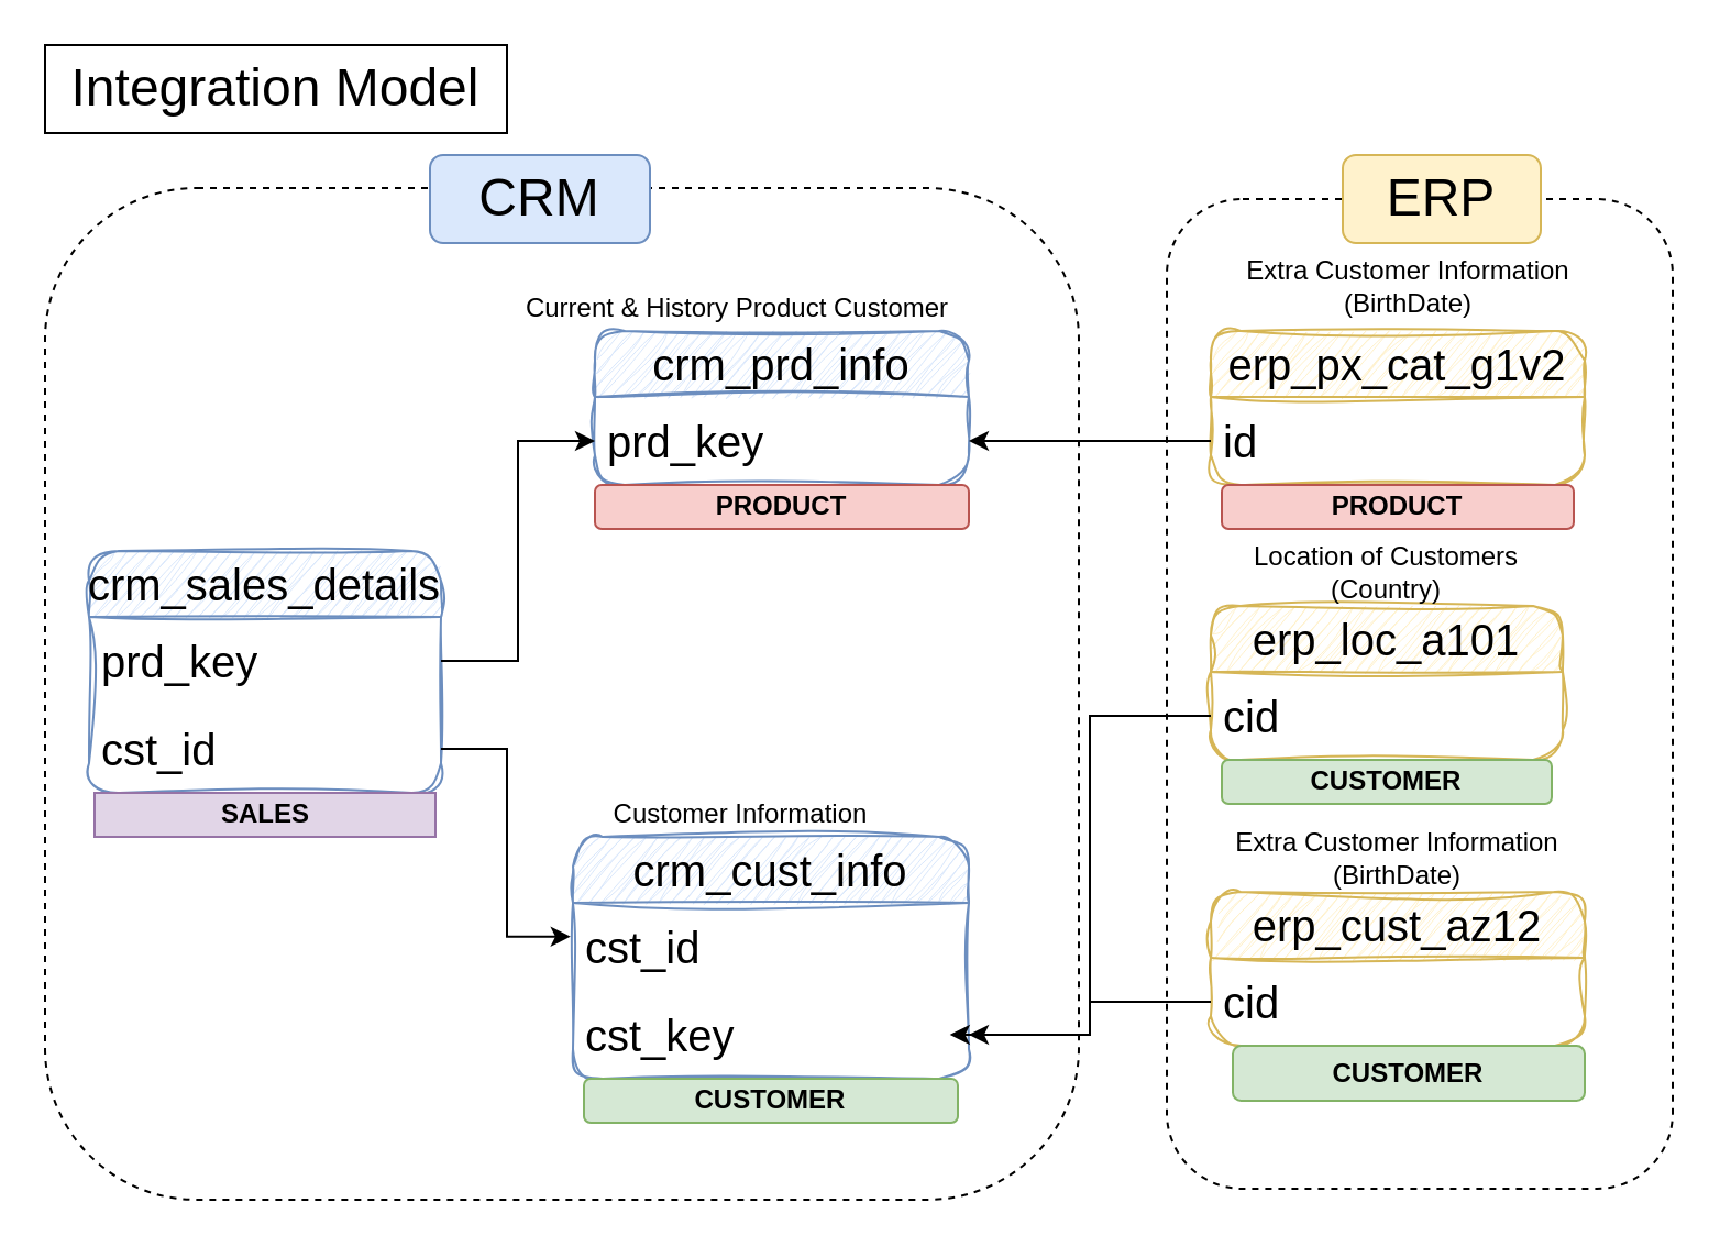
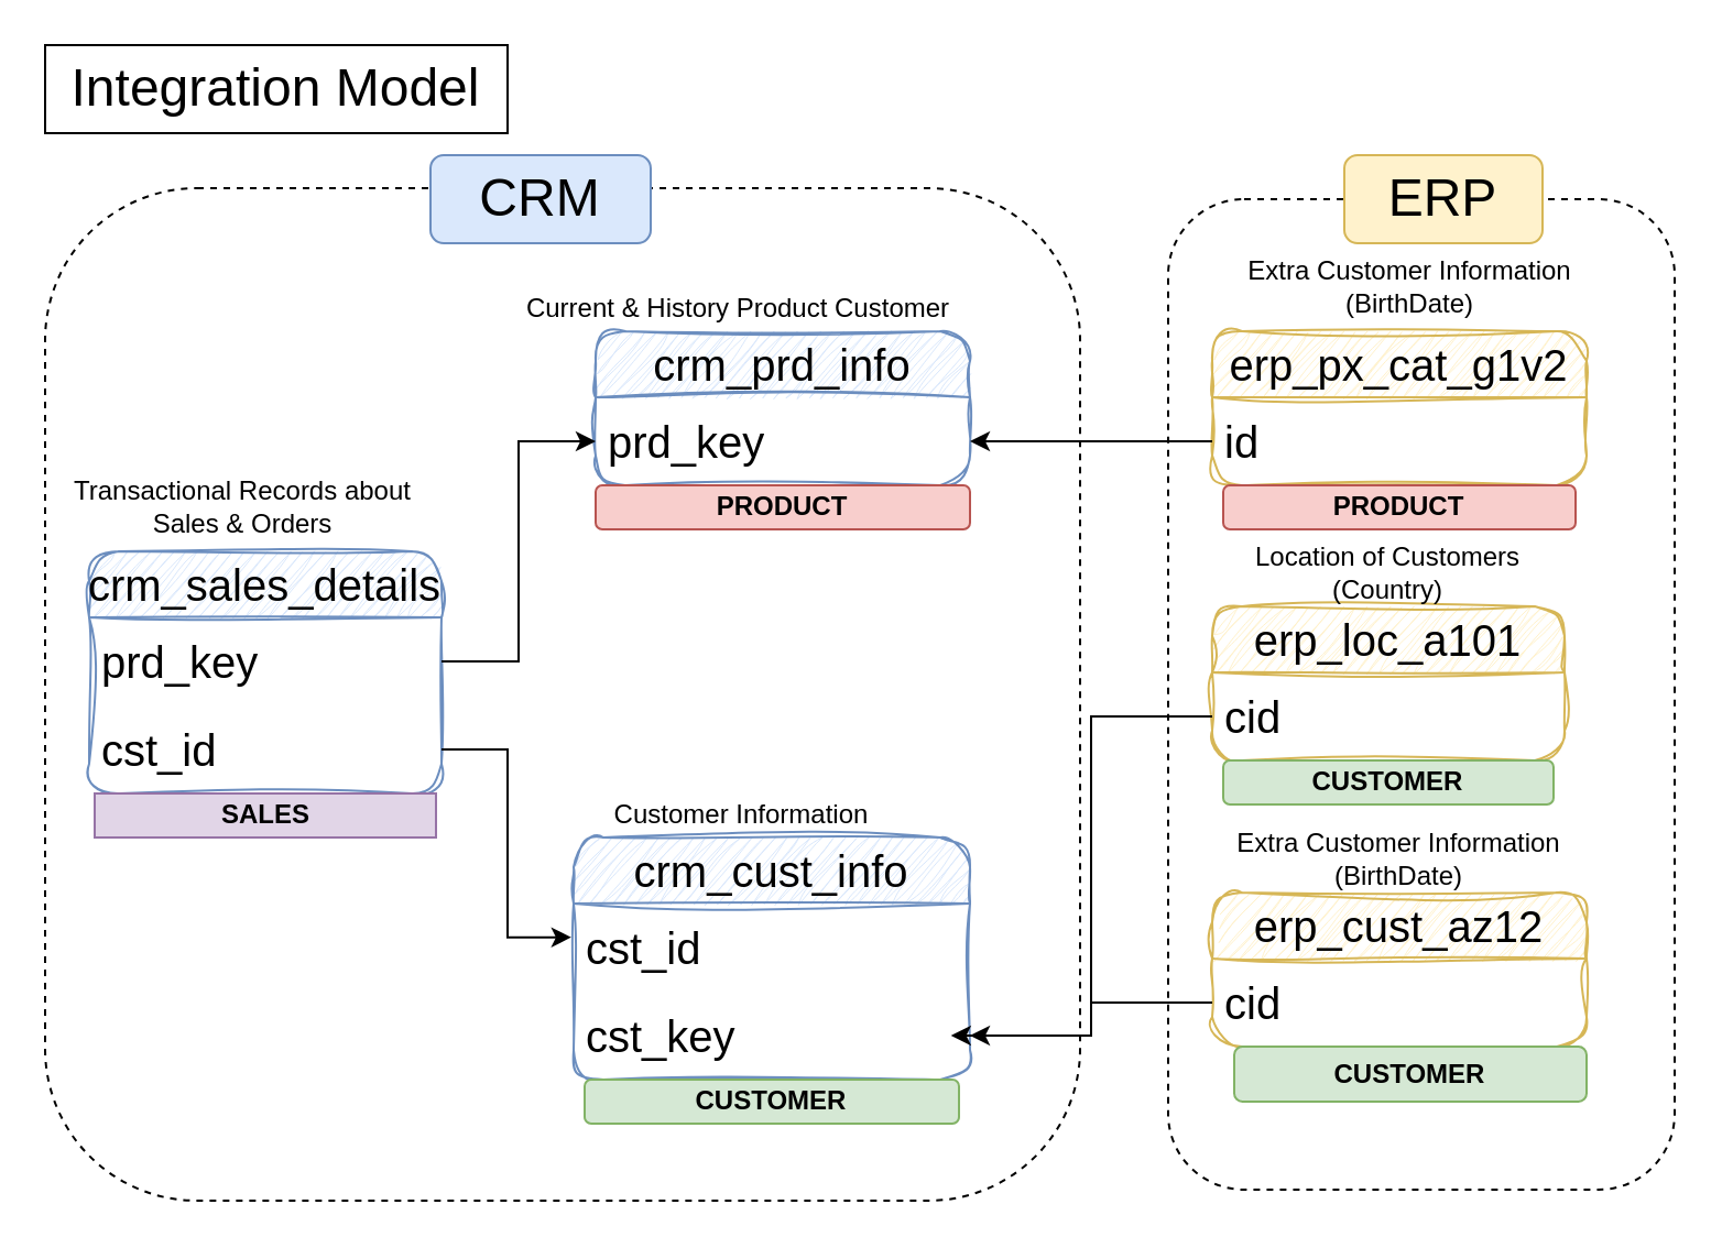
+ <mxCell id="13" value="&lt;font&gt;Transactional Records about Sales &amp;amp; Orders&lt;/font&gt;" style="rounded=0;whiteSpace=wrap;html=1;fillColor=none;strokeColor=none;" vertex="1" parent="1"><mxGeometry x="30" y="220" width="160" height="20" as="geometry" /></mxCell>
